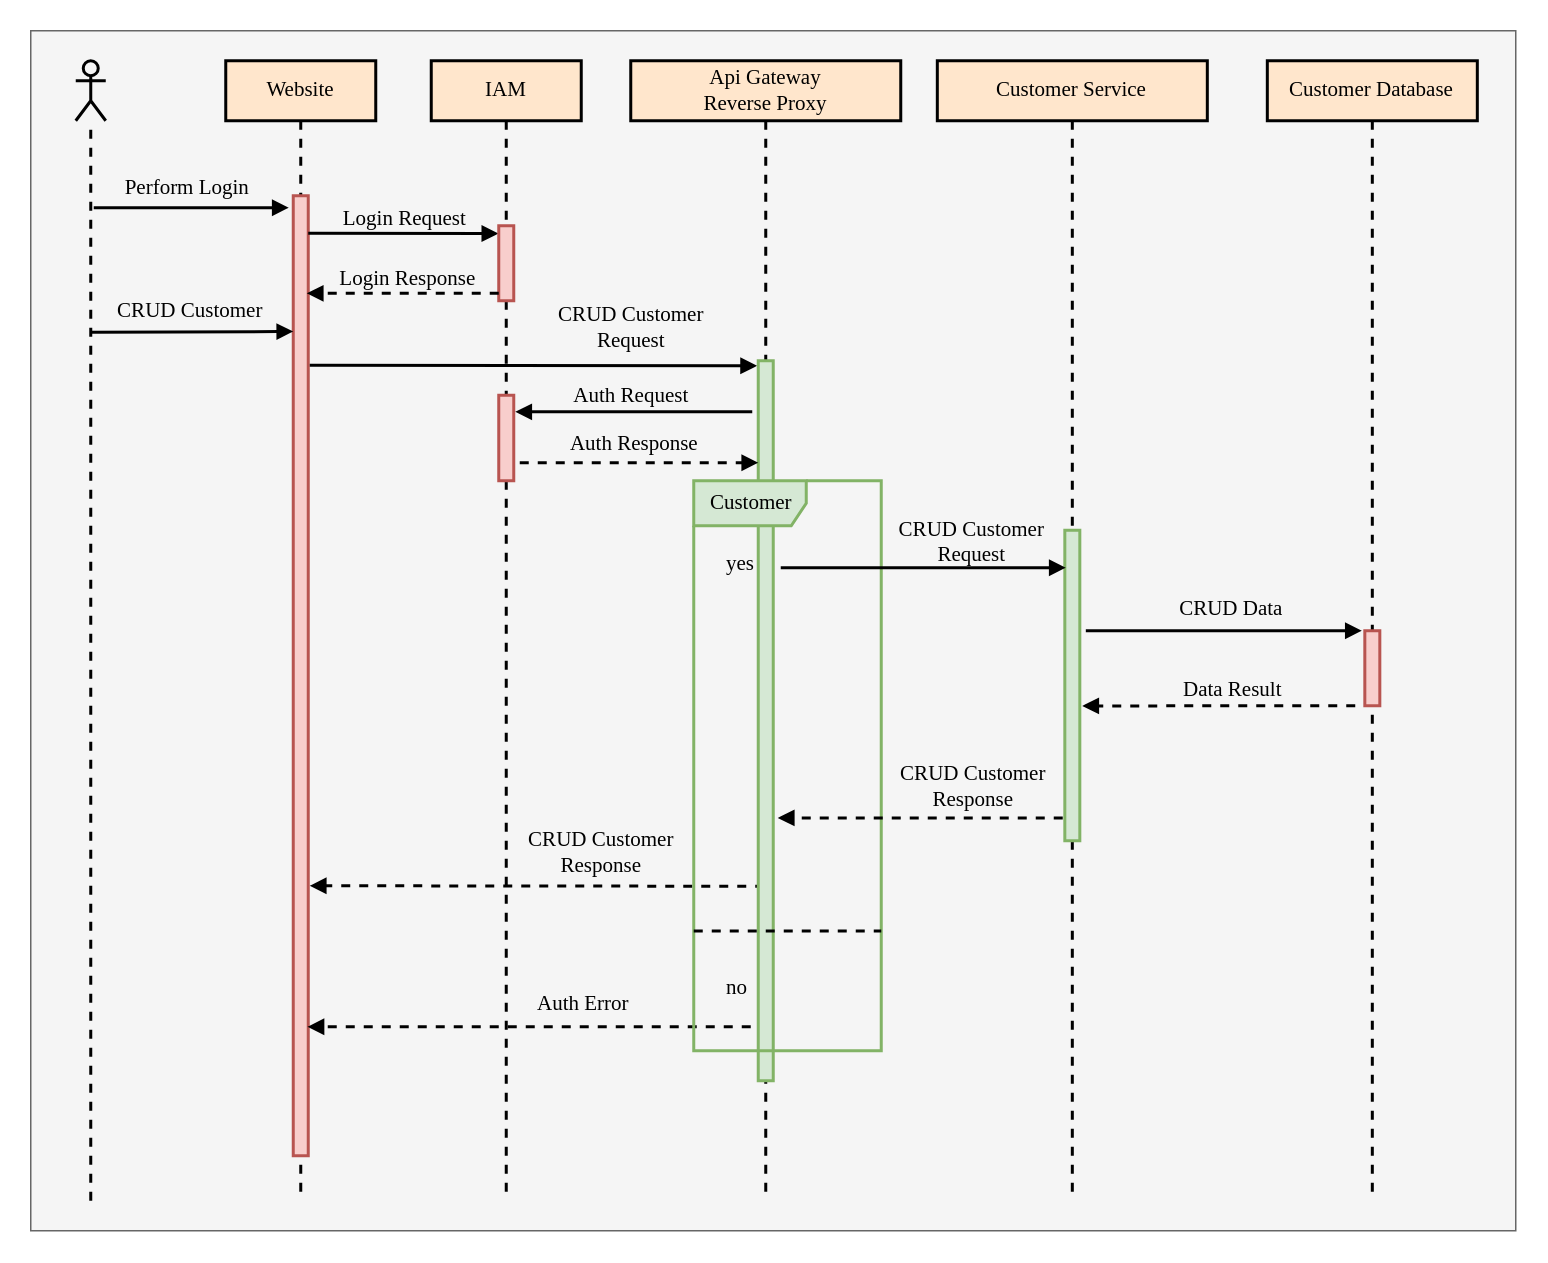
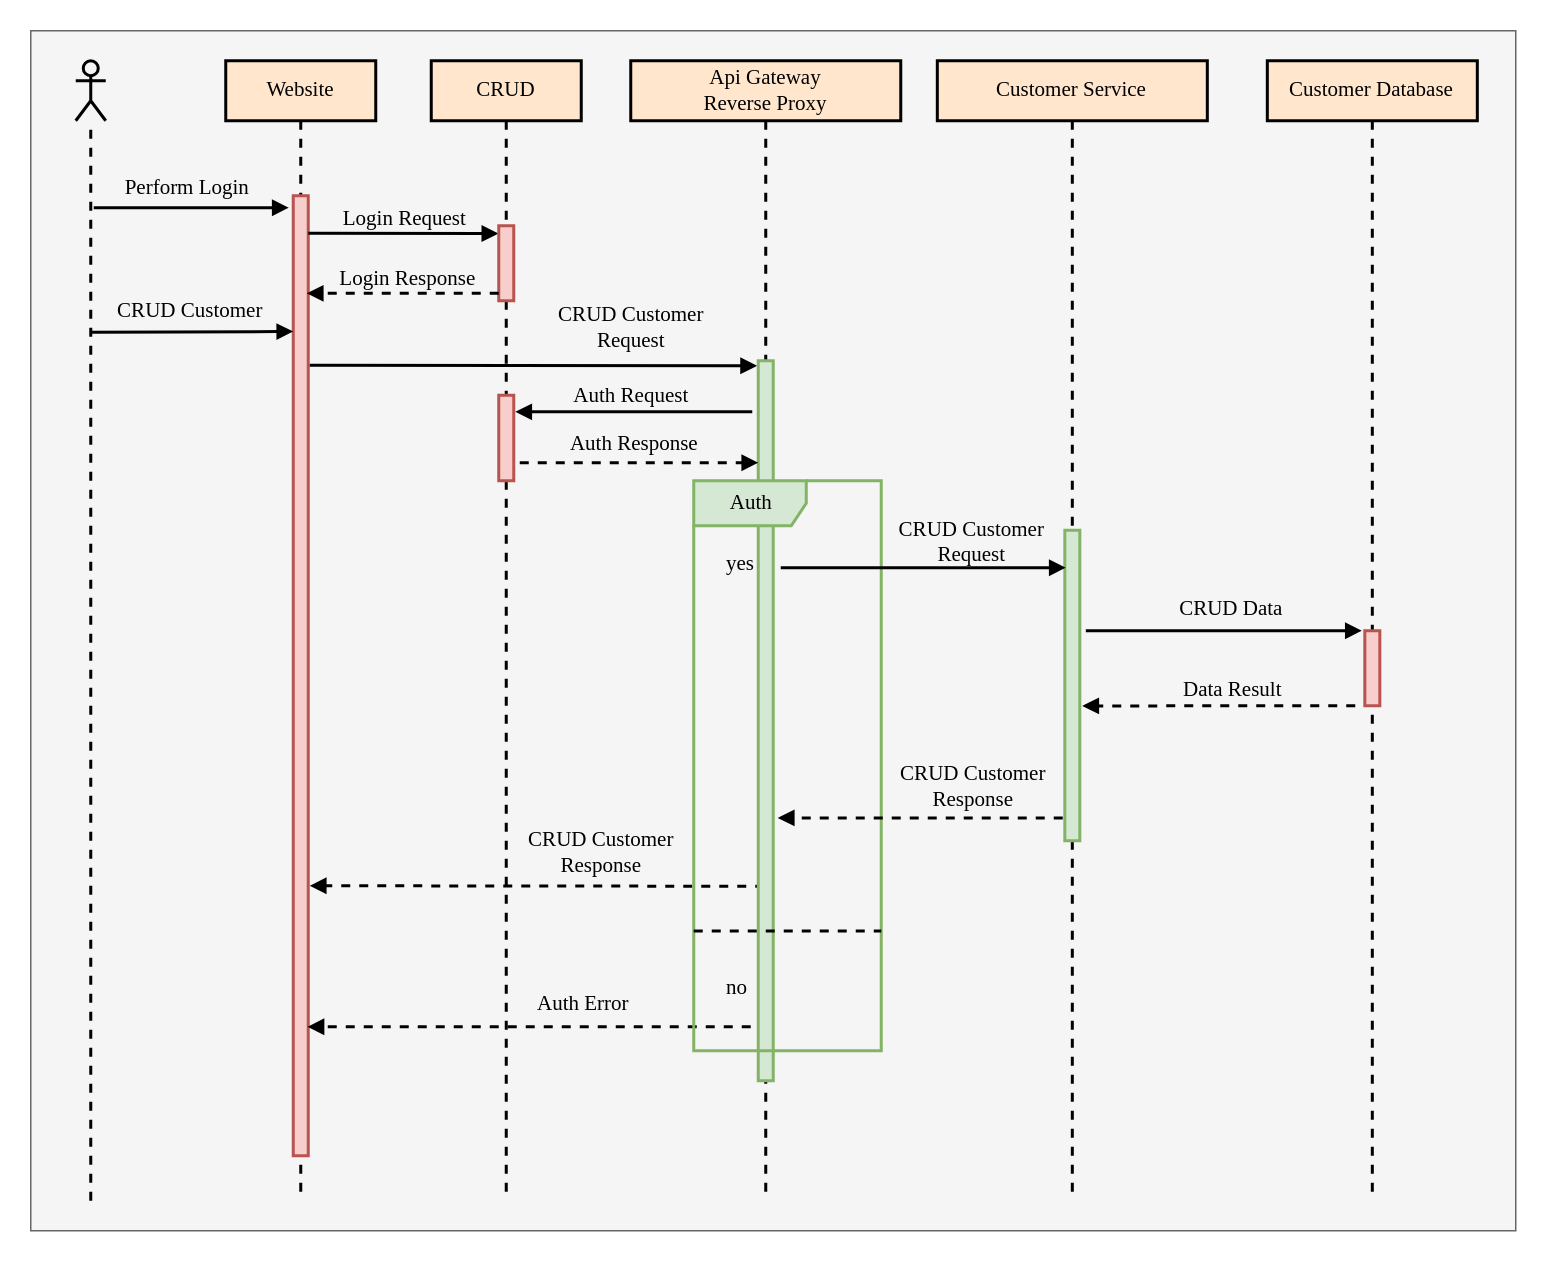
- <mxCell id="9" value="IAM" style="shape=umlLifeline;perimeter=lifelinePerimeter;whiteSpace=wrap;html=1;container=1;collapsible=0;recursiveResize=0;outlineConnect=0;fillColor=#ffe6cc;strokeColor=#000000;fontSize=14;strokeWidth=2;fontFamily=Verdana;" vertex="1" parent="1"><mxGeometry x="287" y="40" width="100" height="760" as="geometry" /></mxCell>
+ <mxCell id="9" value="CRUD" style="shape=umlLifeline;perimeter=lifelinePerimeter;whiteSpace=wrap;html=1;container=1;collapsible=0;recursiveResize=0;outlineConnect=0;fillColor=#ffe6cc;strokeColor=#000000;fontSize=14;strokeWidth=2;fontFamily=Verdana;" vertex="1" parent="1"><mxGeometry x="287" y="40" width="100" height="760" as="geometry" /></mxCell>
- <mxCell id="38" value="Customer" style="shape=umlFrame;tabWidth=110;tabHeight=30;tabPosition=left;html=1;boundedLbl=1;labelInHeader=1;width=75;height=30;fontSize=14;fillColor=#d5e8d4;strokeColor=#82b366;strokeWidth=2;fontFamily=Verdana;" vertex="1" parent="34"><mxGeometry x="42" y="280" width="125" height="380" as="geometry" /></mxCell>
+ <mxCell id="38" value="Auth" style="shape=umlFrame;tabWidth=110;tabHeight=30;tabPosition=left;html=1;boundedLbl=1;labelInHeader=1;width=75;height=30;fontSize=14;fillColor=#d5e8d4;strokeColor=#82b366;strokeWidth=2;fontFamily=Verdana;" vertex="1" parent="34"><mxGeometry x="42" y="280" width="125" height="380" as="geometry" /></mxCell>
